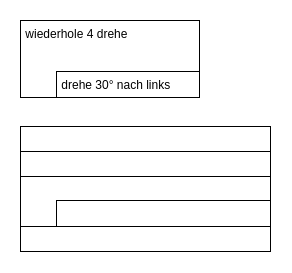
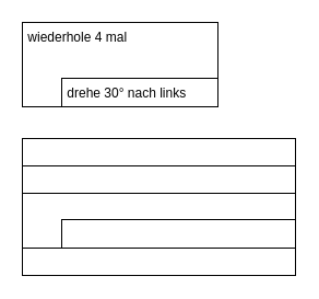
- <mxCell id="2" value="&amp;nbsp;wiederhole 4 drehe" style="rounded=0;whiteSpace=wrap;html=1;align=left;verticalAlign=top;" vertex="1" parent="1"><mxGeometry x="20" y="20" width="179" height="77" as="geometry" /></mxCell>
+ <mxCell id="2" value="&amp;nbsp;wiederhole 4 mal" style="rounded=0;whiteSpace=wrap;html=1;align=left;verticalAlign=top;" vertex="1" parent="1"><mxGeometry x="20" y="20" width="179" height="77" as="geometry" /></mxCell>
